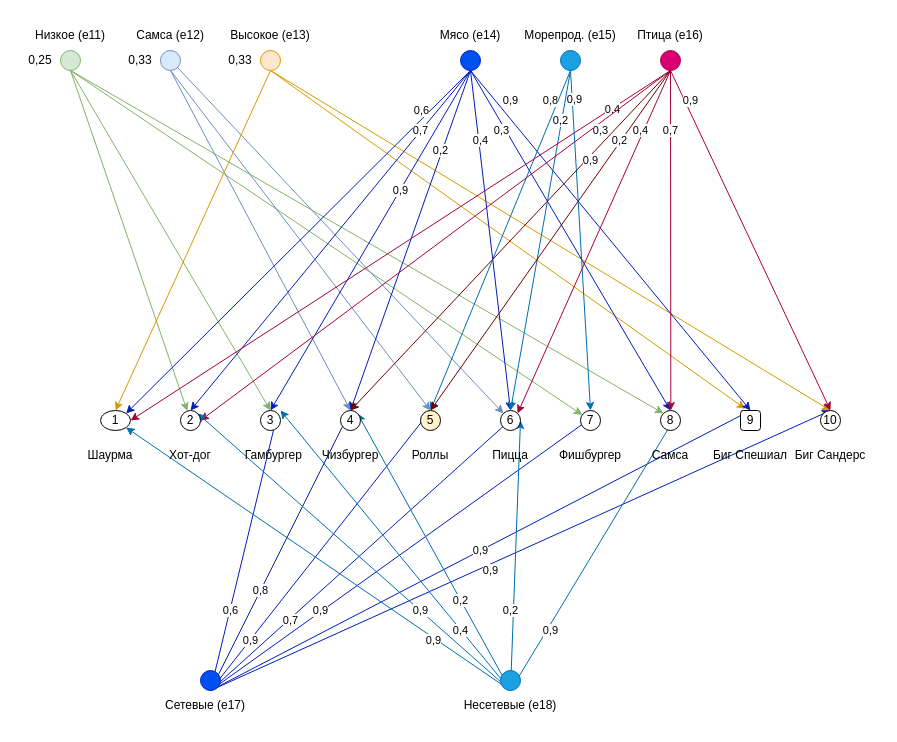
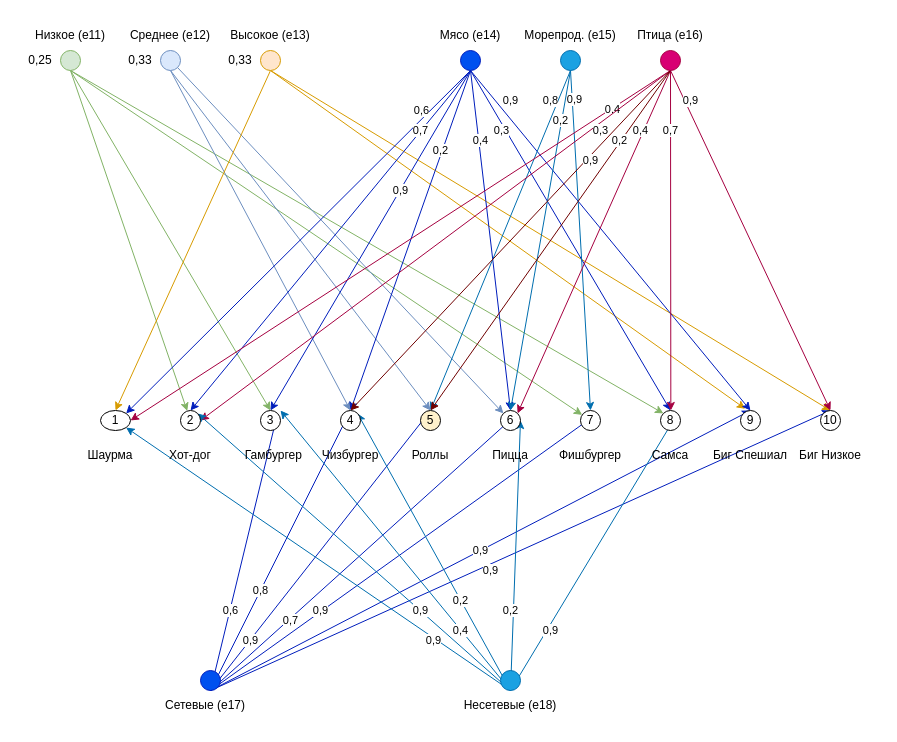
- <mxCell id="12" value="Самса (e12)" style="text;html=1;strokeColor=none;fillColor=none;align=center;verticalAlign=middle;whiteSpace=wrap;rounded=0;" vertex="1" parent="1"><mxGeometry x="120" width="100" height="30" as="geometry" y="20" /></mxCell>
+ <mxCell id="12" value="Среднее (e12)" style="text;html=1;strokeColor=none;fillColor=none;align=center;verticalAlign=middle;whiteSpace=wrap;rounded=0;" vertex="1" parent="1"><mxGeometry x="120" width="100" height="30" as="geometry" y="20" /></mxCell>
- <mxCell id="67" value="9" style="whiteSpace=wrap;html=1;aspect=fixed;rounded=1;" vertex="1" parent="1"><mxGeometry x="740" y="410" width="20" height="20" as="geometry" /></mxCell>
+ <mxCell id="67" value="9" style="ellipse;whiteSpace=wrap;html=1;aspect=fixed;" vertex="1" parent="1"><mxGeometry x="740" y="410" width="20" height="20" as="geometry" /></mxCell>
- <mxCell id="78" value="Биг Сандерс" style="text;html=1;strokeColor=none;fillColor=none;align=center;verticalAlign=middle;whiteSpace=wrap;rounded=0;" vertex="1" parent="1"><mxGeometry x="785" y="440" width="90" height="30" as="geometry" /></mxCell>
+ <mxCell id="78" value="Биг Низкое" style="text;html=1;strokeColor=none;fillColor=none;align=center;verticalAlign=middle;whiteSpace=wrap;rounded=0;" vertex="1" parent="1"><mxGeometry x="785" y="440" width="90" height="30" as="geometry" /></mxCell>
